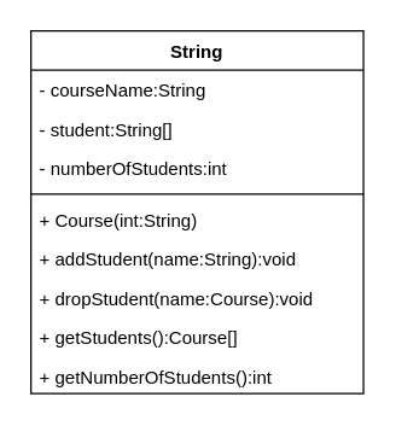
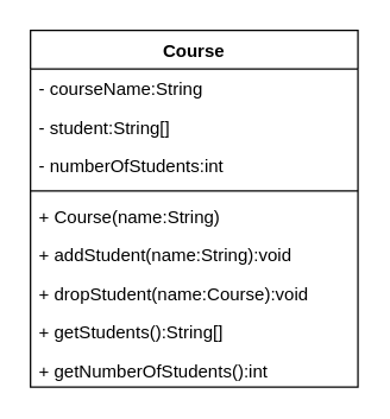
- <mxCell id="2" value="String" style="swimlane;fontStyle=1;align=center;verticalAlign=top;childLayout=stackLayout;horizontal=1;startSize=26;horizontalStack=0;resizeParent=1;resizeParentMax=0;resizeLast=0;collapsible=1;marginBottom=0;" vertex="1" parent="1"><mxGeometry x="20" y="20" width="220" height="240" as="geometry" /></mxCell>
+ <mxCell id="2" value="Course" style="swimlane;fontStyle=1;align=center;verticalAlign=top;childLayout=stackLayout;horizontal=1;startSize=26;horizontalStack=0;resizeParent=1;resizeParentMax=0;resizeLast=0;collapsible=1;marginBottom=0;" vertex="1" parent="1"><mxGeometry x="20" y="20" width="220" height="240" as="geometry" /></mxCell>
- <mxCell id="7" value="+ Course(int:String)" style="text;strokeColor=none;fillColor=none;align=left;verticalAlign=top;spacingLeft=4;spacingRight=4;overflow=hidden;rotatable=0;points=[[0,0.5],[1,0.5]];portConstraint=eastwest;" vertex="1" parent="2"><mxGeometry y="112" width="220" height="26" as="geometry" /></mxCell>
+ <mxCell id="7" value="+ Course(name:String)" style="text;strokeColor=none;fillColor=none;align=left;verticalAlign=top;spacingLeft=4;spacingRight=4;overflow=hidden;rotatable=0;points=[[0,0.5],[1,0.5]];portConstraint=eastwest;" vertex="1" parent="2"><mxGeometry y="112" width="220" height="26" as="geometry" /></mxCell>
- <mxCell id="10" value="+ getStudents():Course[]" style="text;strokeColor=none;fillColor=none;align=left;verticalAlign=top;spacingLeft=4;spacingRight=4;overflow=hidden;rotatable=0;points=[[0,0.5],[1,0.5]];portConstraint=eastwest;" vertex="1" parent="2"><mxGeometry y="190" width="220" height="26" as="geometry" /></mxCell>
+ <mxCell id="10" value="+ getStudents():String[]" style="text;strokeColor=none;fillColor=none;align=left;verticalAlign=top;spacingLeft=4;spacingRight=4;overflow=hidden;rotatable=0;points=[[0,0.5],[1,0.5]];portConstraint=eastwest;" vertex="1" parent="2"><mxGeometry y="190" width="220" height="26" as="geometry" /></mxCell>
